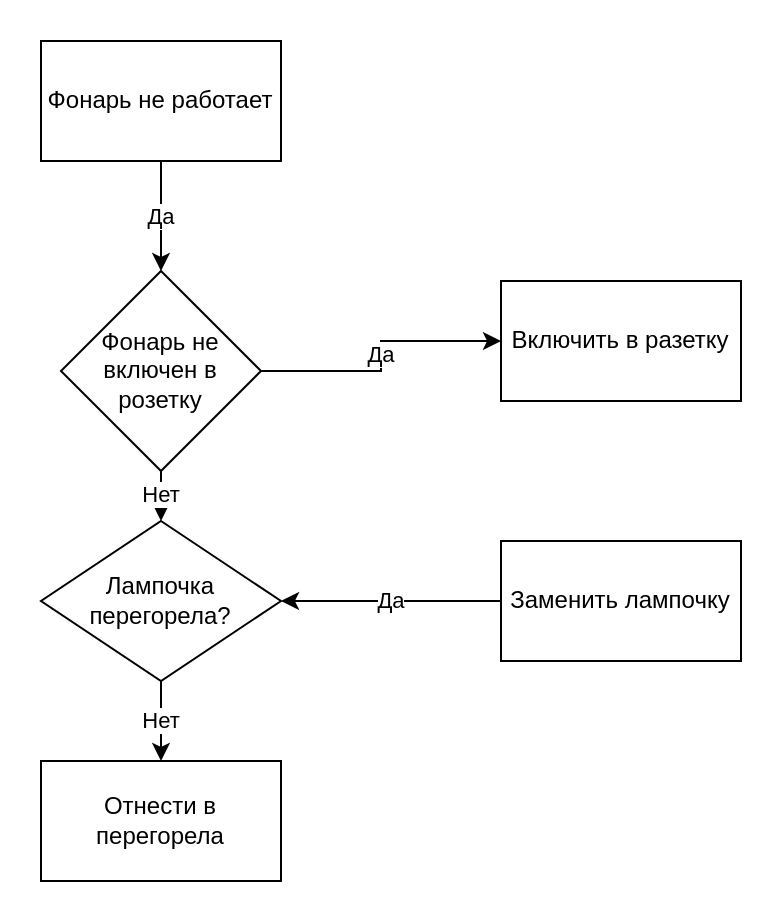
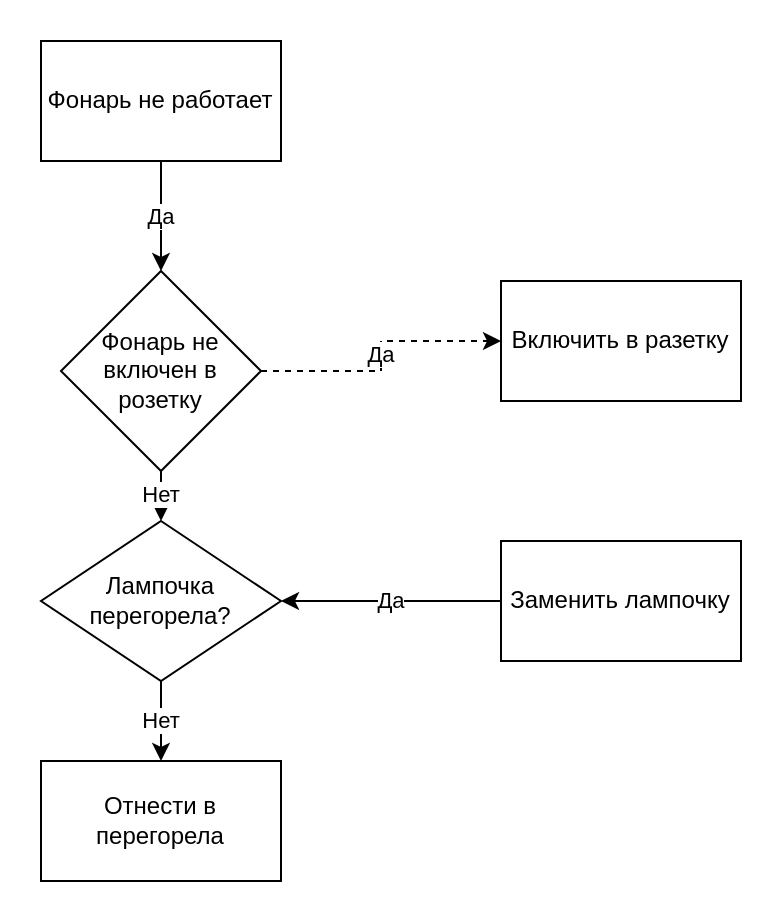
- <mxCell id="4" value="Да" style="edgeStyle=orthogonalEdgeStyle;rounded=0;orthogonalLoop=1;jettySize=auto;html=1;" edge="1" parent="1" source="6" target="10"><mxGeometry relative="1" as="geometry" /></mxCell>
+ <mxCell id="4" value="Да" style="edgeStyle=orthogonalEdgeStyle;rounded=0;orthogonalLoop=1;jettySize=auto;html=1;dashed=1;" edge="1" parent="1" source="6" target="10"><mxGeometry relative="1" as="geometry" /></mxCell>
